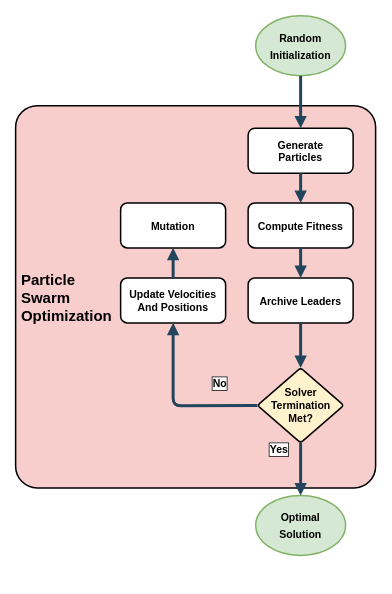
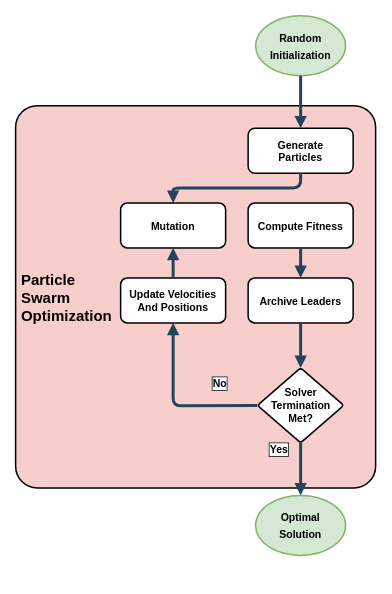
- <mxCell id="9" value="" style="edgeStyle=elbowEdgeStyle;elbow=vertical;strokeWidth=4;endArrow=block;endFill=1;fontStyle=1;strokeColor=#23445D;exitX=0.5;exitY=1;exitDx=0;exitDy=0;entryX=0.5;entryY=0;entryDx=0;entryDy=0;" parent="2" source="7" target="8" edge="1"><mxGeometry x="-68" y="145.5" width="100" height="100" as="geometry"><mxPoint x="390" y="220" as="sourcePoint" /><mxPoint x="390" y="250" as="targetPoint" /></mxGeometry></mxCell>
+ <mxCell id="9" value="" style="edgeStyle=elbowEdgeStyle;elbow=vertical;strokeWidth=4;endArrow=block;endFill=1;fontStyle=1;strokeColor=#23445D;exitX=0.5;exitY=1;exitDx=0;exitDy=0;" parent="2" source="7" target="13" edge="1"><mxGeometry x="-68" y="145.5" width="100" height="100" as="geometry"><mxPoint x="390" y="220" as="sourcePoint" /><mxPoint x="390" y="250" as="targetPoint" /></mxGeometry></mxCell>
- <mxCell id="10" value="&lt;b&gt;Solver Termination&lt;br&gt;Met?&lt;br&gt;&lt;/b&gt;" style="rhombus;whiteSpace=wrap;html=1;rounded=1;shadow=0;labelBackgroundColor=none;fontSize=14;fontColor=#000000;strokeColor=default;strokeWidth=2;fillColor=#fff2cc;arcSize=8;container=0;" parent="2" vertex="1"><mxGeometry x="322.5" y="469.5" width="115" height="100" as="geometry" /></mxCell>
+ <mxCell id="10" value="&lt;b&gt;Solver Termination&lt;br&gt;Met?&lt;br&gt;&lt;/b&gt;" style="rhombus;whiteSpace=wrap;html=1;rounded=1;shadow=0;labelBackgroundColor=none;fontSize=14;fontColor=#000000;strokeColor=default;strokeWidth=2;fillColor=#FFFFFF;arcSize=8;container=0;" parent="2" vertex="1"><mxGeometry x="322.5" y="469.5" width="115" height="100" as="geometry" /></mxCell>
